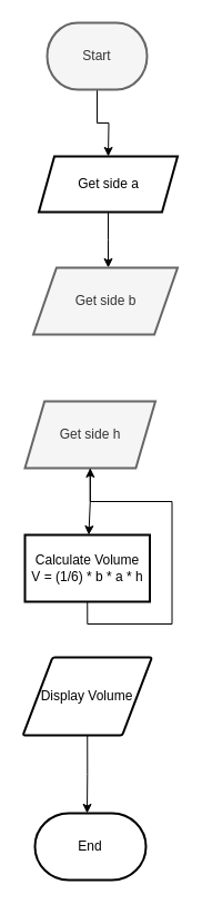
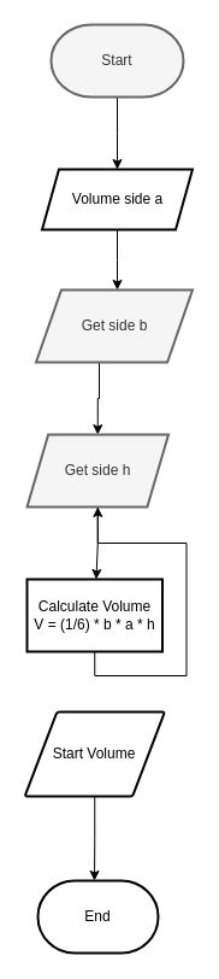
- <mxCell id="3" value="Start" style="strokeWidth=2;html=1;shape=mxgraph.flowchart.terminator;whiteSpace=wrap;fillColor=#f5f5f5;fontColor=#333333;strokeColor=#666666;" vertex="1" parent="1"><mxGeometry x="42" y="20" width="90" height="60" as="geometry" /></mxCell>
+ <mxCell id="3" value="Start" style="strokeWidth=2;html=1;shape=mxgraph.flowchart.terminator;whiteSpace=wrap;fillColor=#f5f5f5;fontColor=#333333;strokeColor=#666666;" vertex="1" parent="1"><mxGeometry x="42" y="20" width="110" height="60" as="geometry" /></mxCell>
- <mxCell id="5" value="Get side a" style="shape=parallelogram;html=1;strokeWidth=2;perimeter=parallelogramPerimeter;whiteSpace=wrap;rounded=1;arcSize=0;size=0.112;" vertex="1" parent="1"><mxGeometry x="34.5" y="140" width="125" height="50" as="geometry" /></mxCell>
+ <mxCell id="5" value="Volume side a" style="shape=parallelogram;html=1;strokeWidth=2;perimeter=parallelogramPerimeter;whiteSpace=wrap;rounded=1;arcSize=0;size=0.112;" vertex="1" parent="1"><mxGeometry x="34.5" y="140" width="125" height="50" as="geometry" /></mxCell>
+ <mxCell id="6" style="edgeStyle=orthogonalEdgeStyle;rounded=0;orthogonalLoop=1;jettySize=auto;html=1;exitX=0.5;exitY=1;exitDx=0;exitDy=0;entryX=0.5;entryY=0;entryDx=0;entryDy=0;" edge="1" parent="1" source="7" target="9"><mxGeometry relative="1" as="geometry"><Array as="points"><mxPoint x="82" y="300" /><mxPoint x="82" y="330" /><mxPoint x="81" y="330" /></Array></mxGeometry></mxCell>
- <mxCell id="13" value="Display Volume" style="shape=parallelogram;html=1;strokeWidth=2;perimeter=parallelogramPerimeter;whiteSpace=wrap;rounded=1;arcSize=4;size=0.23;" vertex="1" parent="1"><mxGeometry x="20.13" y="590" width="116.25" height="70" as="geometry" /></mxCell>
+ <mxCell id="13" value="Start Volume" style="shape=parallelogram;html=1;strokeWidth=2;perimeter=parallelogramPerimeter;whiteSpace=wrap;rounded=1;arcSize=4;size=0.23;" vertex="1" parent="1"><mxGeometry x="20.13" y="590" width="116.25" height="70" as="geometry" /></mxCell>
